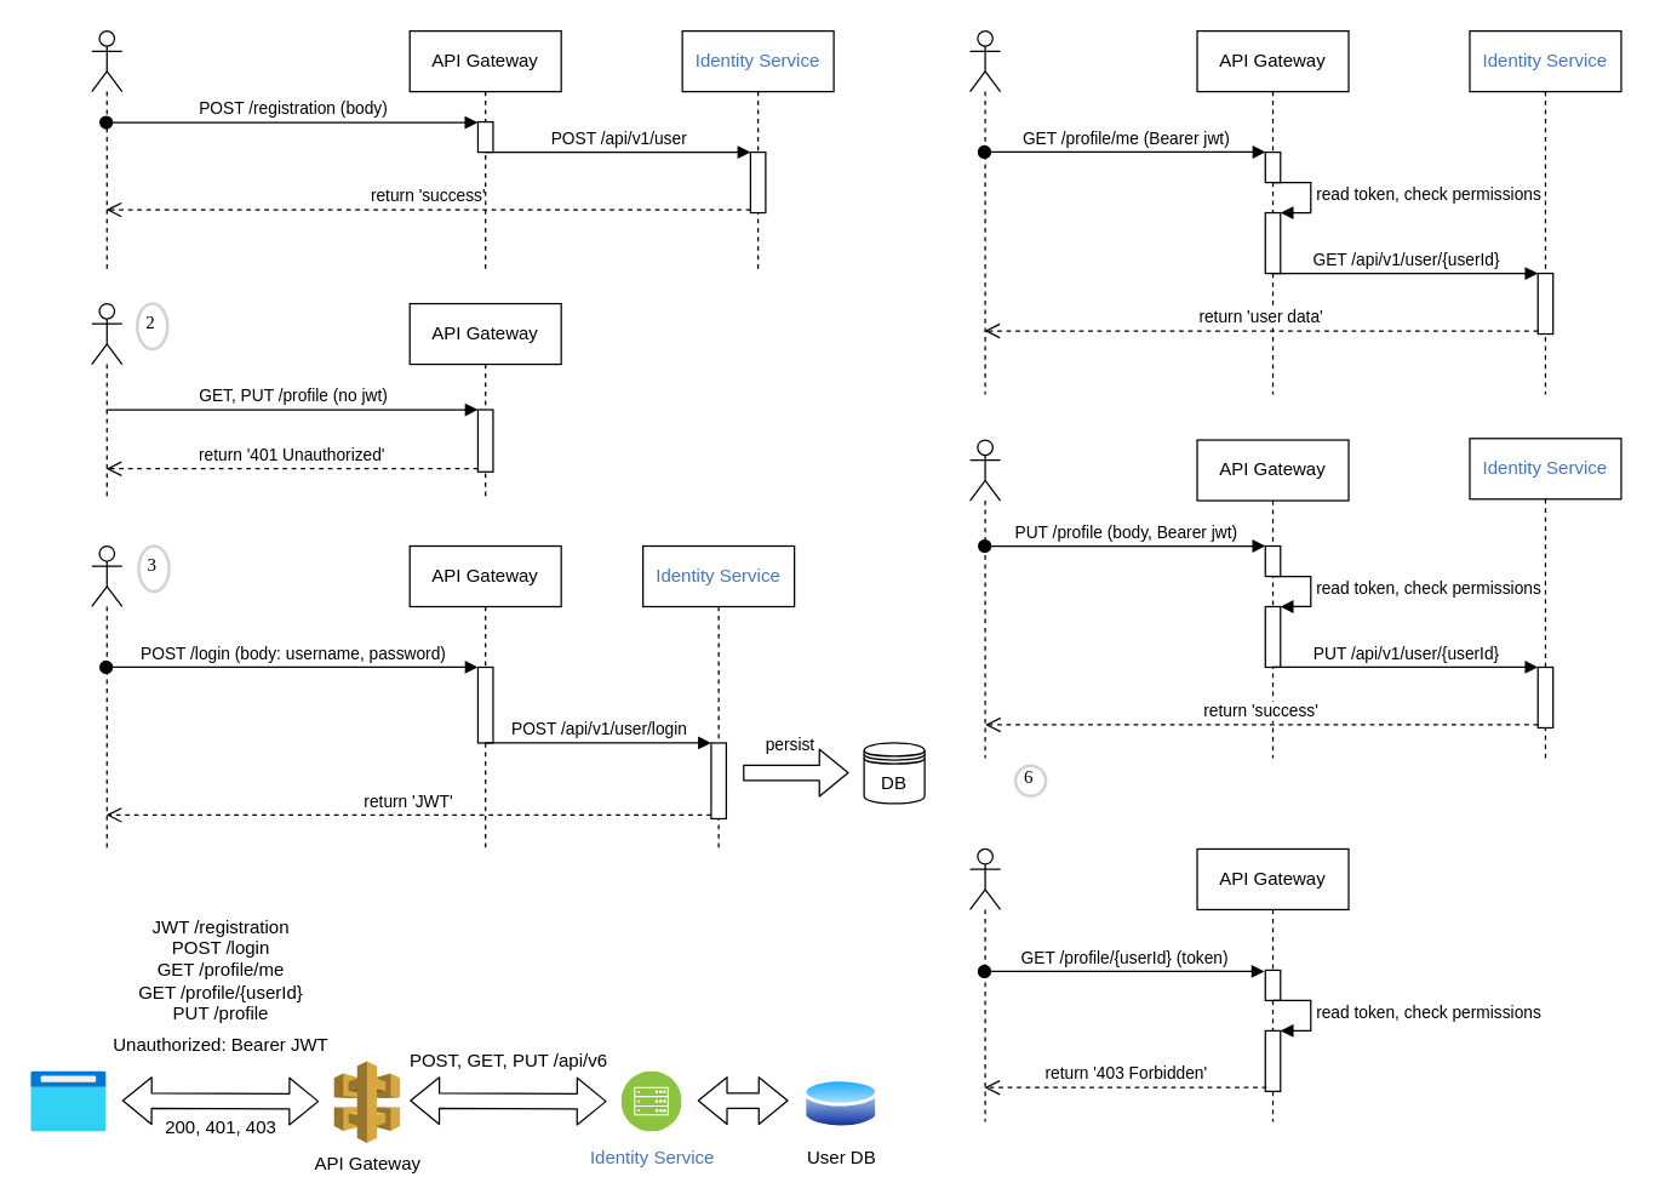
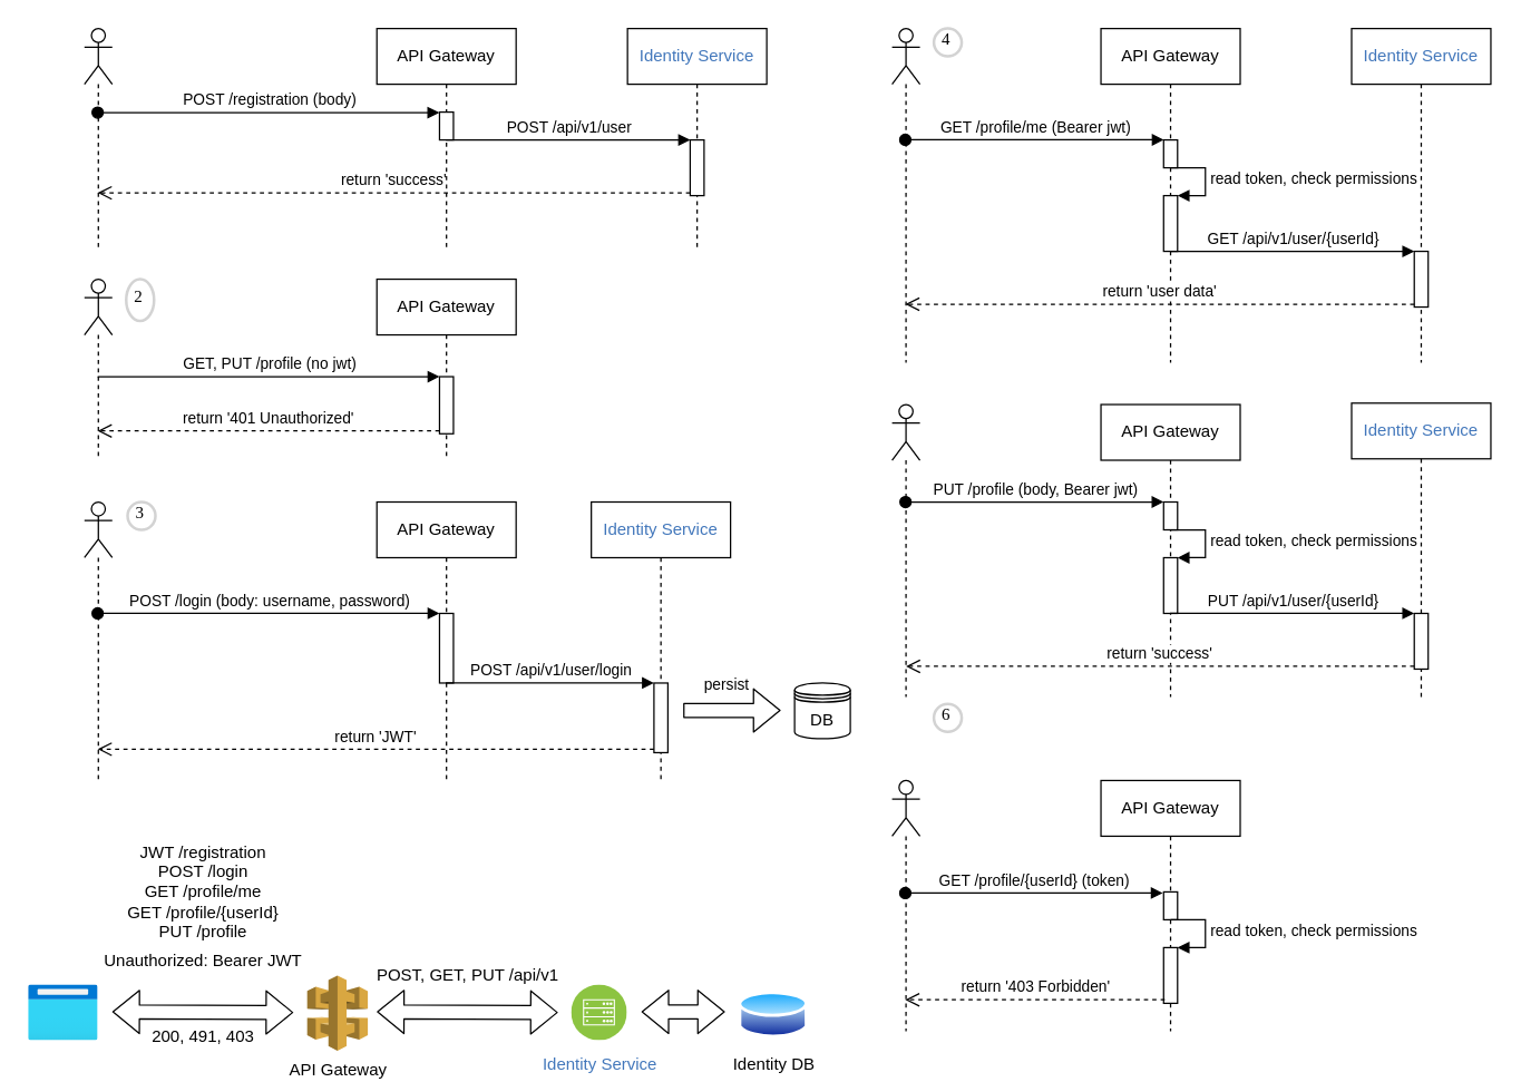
+ <mxCell id="41" value="4" style="ellipse;whiteSpace=wrap;html=1;aspect=fixed;strokeWidth=2;fontFamily=Tahoma;spacingBottom=4;spacingRight=2;strokeColor=#d3d3d3;fillColor=#ffffff;" vertex="1" parent="1"><mxGeometry x="670" y="20" width="20" height="20" as="geometry" /></mxCell>
- <mxCell id="25" value="3" style="ellipse;whiteSpace=wrap;html=1;aspect=fixed;strokeWidth=2;fontFamily=Tahoma;spacingBottom=4;spacingRight=2;strokeColor=#d3d3d3;fillColor=#ffffff;" vertex="1" parent="1"><mxGeometry x="91" y="360" width="20" height="30" as="geometry" /></mxCell>
+ <mxCell id="25" value="3" style="ellipse;whiteSpace=wrap;html=1;aspect=fixed;strokeWidth=2;fontFamily=Tahoma;spacingBottom=4;spacingRight=2;strokeColor=#d3d3d3;fillColor=#ffffff;" vertex="1" parent="1"><mxGeometry x="91" y="360" width="20" height="20" as="geometry" /></mxCell>
- <mxCell id="65" value="POST, GET, PUT /api/v6" style="text;html=1;align=center;verticalAlign=middle;resizable=0;points=[];autosize=1;" vertex="1" parent="1"><mxGeometry x="260" y="690" width="150" height="20" as="geometry" /></mxCell>
+ <mxCell id="65" value="POST, GET, PUT /api/v1" style="text;html=1;align=center;verticalAlign=middle;resizable=0;points=[];autosize=1;" vertex="1" parent="1"><mxGeometry x="260" y="690" width="150" height="20" as="geometry" /></mxCell>
- <mxCell id="63" value="200, 401, 403" style="text;html=1;align=center;verticalAlign=middle;resizable=0;points=[];autosize=1;" vertex="1" parent="1"><mxGeometry x="100" y="734" width="90" height="20" as="geometry" /></mxCell>
+ <mxCell id="63" value="200, 491, 403" style="text;html=1;align=center;verticalAlign=middle;resizable=0;points=[];autosize=1;" vertex="1" parent="1"><mxGeometry x="100" y="734" width="90" height="20" as="geometry" /></mxCell>
- <mxCell id="42" value="User DB" style="aspect=fixed;perimeter=ellipsePerimeter;html=1;align=center;shadow=0;dashed=0;spacingTop=3;image;image=img/lib/active_directory/database.svg;fillColor=#ffffff;" vertex="1" parent="1"><mxGeometry x="530" y="710" width="50" height="37" as="geometry" /></mxCell>
+ <mxCell id="42" value="Identity DB" style="aspect=fixed;perimeter=ellipsePerimeter;html=1;align=center;shadow=0;dashed=0;spacingTop=3;image;image=img/lib/active_directory/database.svg;fillColor=#ffffff;" vertex="1" parent="1"><mxGeometry x="530" y="710" width="50" height="37" as="geometry" /></mxCell>
